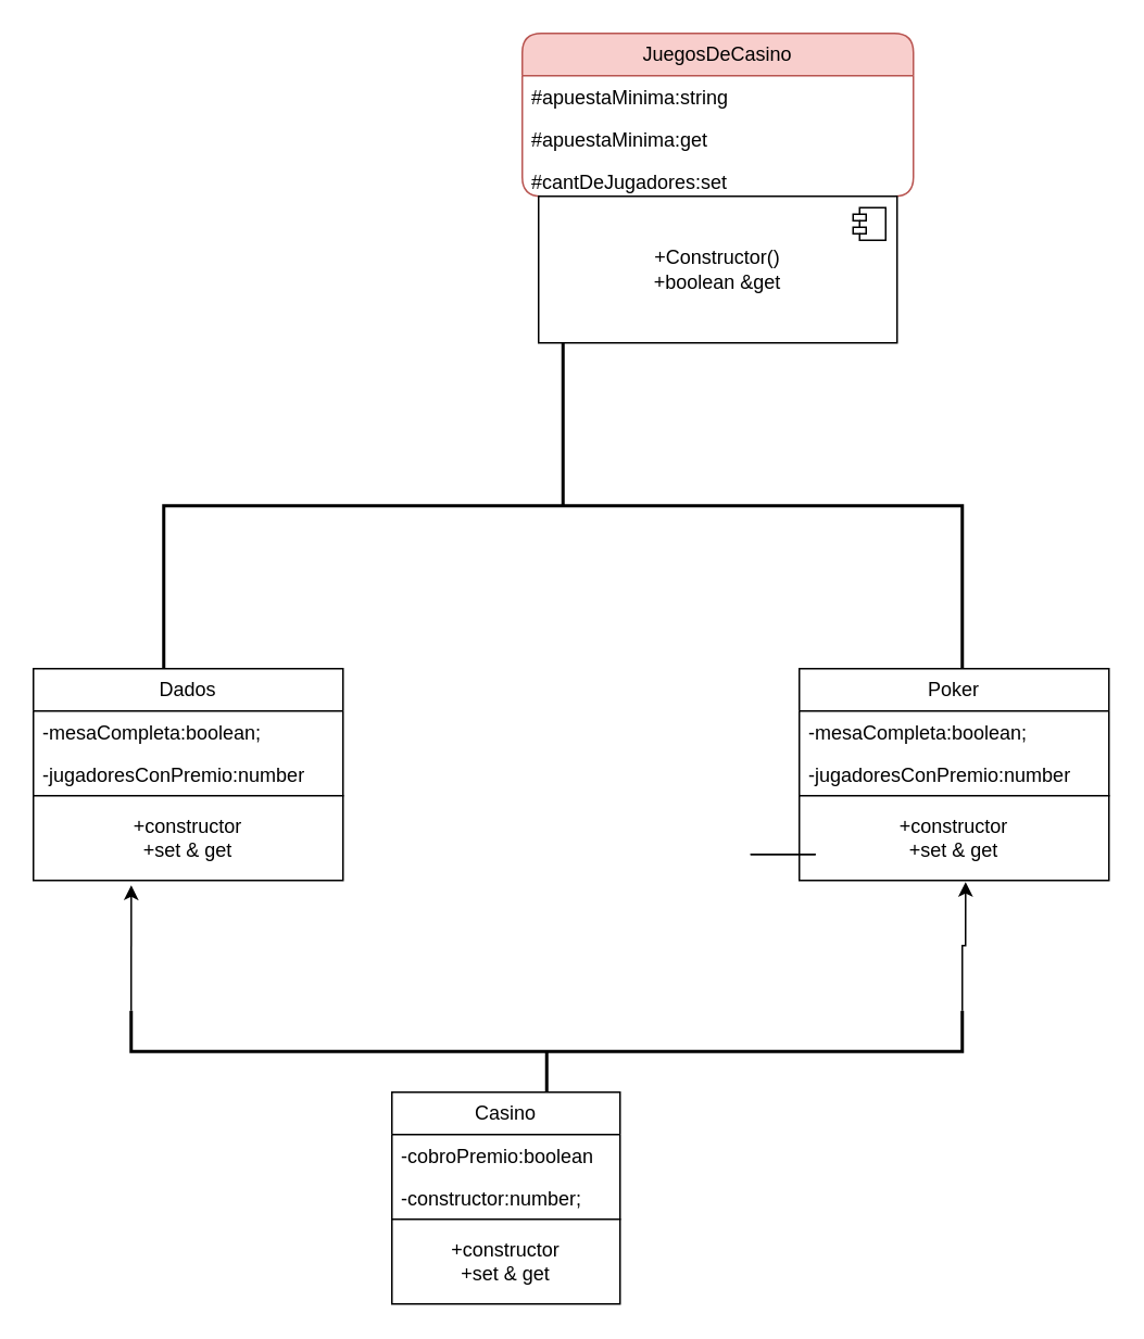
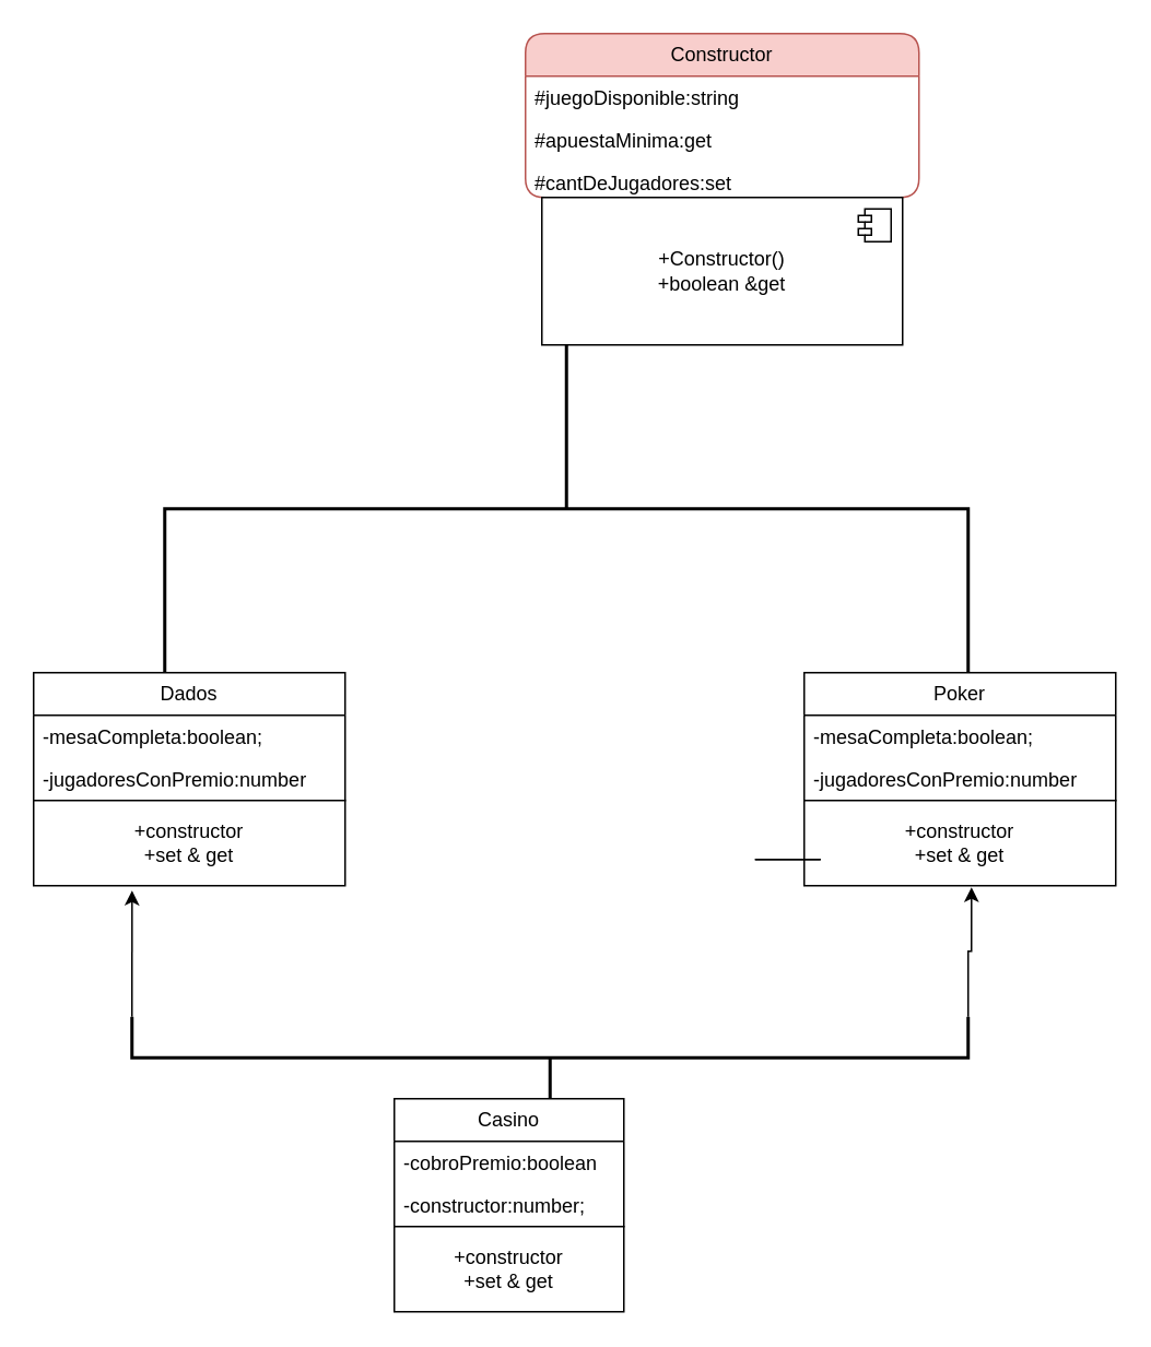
- <mxCell id="2" value="JuegosDeCasino" style="swimlane;fontStyle=0;childLayout=stackLayout;horizontal=1;startSize=26;fillColor=#f8cecc;horizontalStack=0;resizeParent=1;resizeParentMax=0;resizeLast=0;collapsible=1;marginBottom=0;whiteSpace=wrap;html=1;strokeColor=#b85450;rounded=1;" parent="1" vertex="1"><mxGeometry x="320" y="20" width="240" height="100" as="geometry" /></mxCell>
+ <mxCell id="2" value="Constructor" style="swimlane;fontStyle=0;childLayout=stackLayout;horizontal=1;startSize=26;fillColor=#f8cecc;horizontalStack=0;resizeParent=1;resizeParentMax=0;resizeLast=0;collapsible=1;marginBottom=0;whiteSpace=wrap;html=1;strokeColor=#b85450;rounded=1;" parent="1" vertex="1"><mxGeometry x="320" y="20" width="240" height="100" as="geometry" /></mxCell>
- <mxCell id="3" value="#apuestaMinima:string" style="text;strokeColor=none;fillColor=none;align=left;verticalAlign=top;spacingLeft=4;spacingRight=4;overflow=hidden;rotatable=0;points=[[0,0.5],[1,0.5]];portConstraint=eastwest;whiteSpace=wrap;html=1;" parent="2" vertex="1"><mxGeometry y="26" width="240" height="26" as="geometry" /></mxCell>
+ <mxCell id="3" value="#juegoDisponible:string" style="text;strokeColor=none;fillColor=none;align=left;verticalAlign=top;spacingLeft=4;spacingRight=4;overflow=hidden;rotatable=0;points=[[0,0.5],[1,0.5]];portConstraint=eastwest;whiteSpace=wrap;html=1;" parent="2" vertex="1"><mxGeometry y="26" width="240" height="26" as="geometry" /></mxCell>
